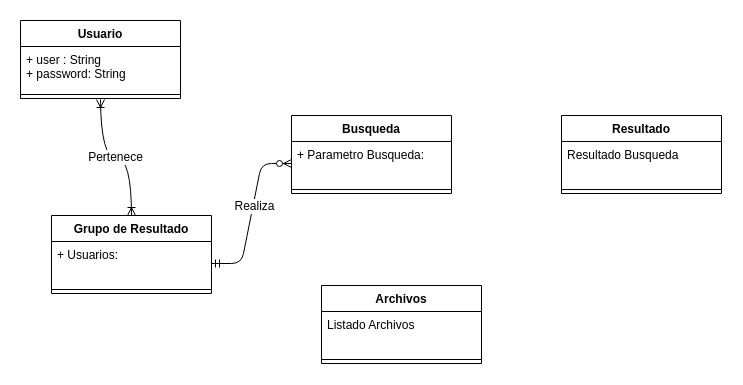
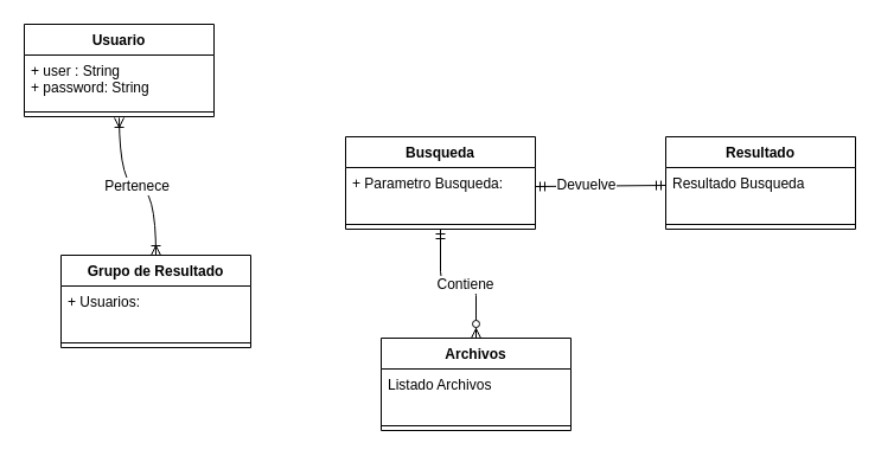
+ <mxCell id="18" value="" style="fontSize=12;html=1;endArrow=ERmandOne;startArrow=ERmandOne;entryX=1;entryY=0.364;entryDx=0;entryDy=0;exitX=0;exitY=0.341;exitDx=0;exitDy=0;entryPerimeter=0;exitPerimeter=0;" edge="1" parent="1" source="16" target="8"><mxGeometry width="100" height="100" relative="1" as="geometry"><mxPoint x="20" y="525" as="sourcePoint" /><mxPoint x="120" y="425" as="targetPoint" /></mxGeometry></mxCell>
+ <mxCell id="19" value="Devuelve" style="text;html=1;resizable=0;points=[];align=center;verticalAlign=middle;labelBackgroundColor=#ffffff;" vertex="1" connectable="0" parent="18"><mxGeometry x="0.223" y="-1" relative="1" as="geometry"><mxPoint as="offset" /></mxGeometry></mxCell>
- <mxCell id="13" value="" style="edgeStyle=entityRelationEdgeStyle;fontSize=12;html=1;endArrow=ERzeroToMany;startArrow=ERmandOne;entryX=0;entryY=0.5;entryDx=0;entryDy=0;exitX=1;exitY=0.5;exitDx=0;exitDy=0;" edge="1" parent="1" source="11" target="8"><mxGeometry width="100" height="100" relative="1" as="geometry"><mxPoint x="20" y="465" as="sourcePoint" /><mxPoint x="120" y="365" as="targetPoint" /></mxGeometry></mxCell>
- <mxCell id="14" value="Realiza" style="text;html=1;resizable=0;points=[];align=center;verticalAlign=middle;labelBackgroundColor=#ffffff;" vertex="1" connectable="0" parent="13"><mxGeometry x="0.094" y="-1" relative="1" as="geometry"><mxPoint as="offset" /></mxGeometry></mxCell>
+ <mxCell id="23" value="" style="edgeStyle=orthogonalEdgeStyle;fontSize=12;html=1;endArrow=ERzeroToMany;startArrow=ERmandOne;exitX=0.5;exitY=1;exitDx=0;exitDy=0;" edge="1" parent="1" source="7" target="20"><mxGeometry width="100" height="100" relative="1" as="geometry"><mxPoint x="21" y="485" as="sourcePoint" /><mxPoint x="121" y="385" as="targetPoint" /></mxGeometry></mxCell>
+ <mxCell id="24" value="Contiene" style="text;html=1;resizable=0;points=[];align=center;verticalAlign=middle;labelBackgroundColor=#ffffff;" vertex="1" connectable="0" parent="23"><mxGeometry x="-0.07" y="-26" relative="1" as="geometry"><mxPoint x="9" y="-26" as="offset" /></mxGeometry></mxCell>
